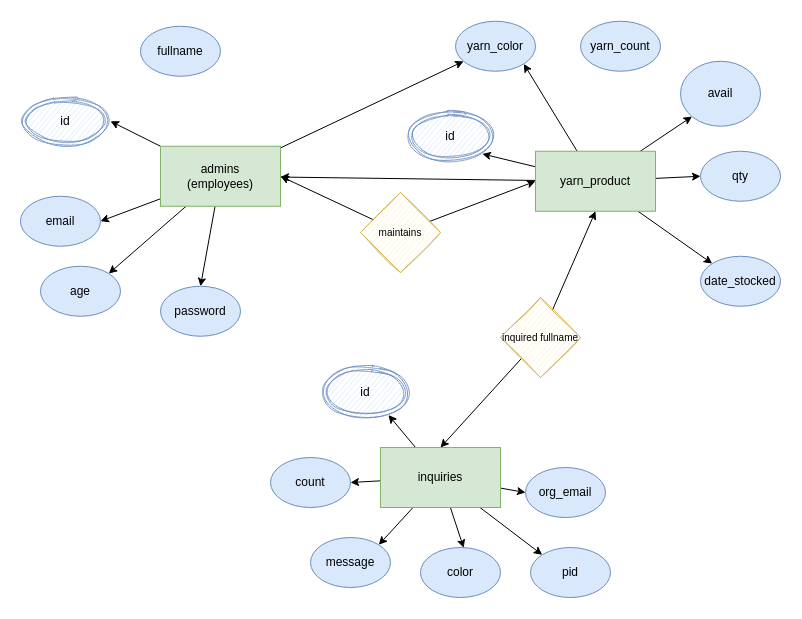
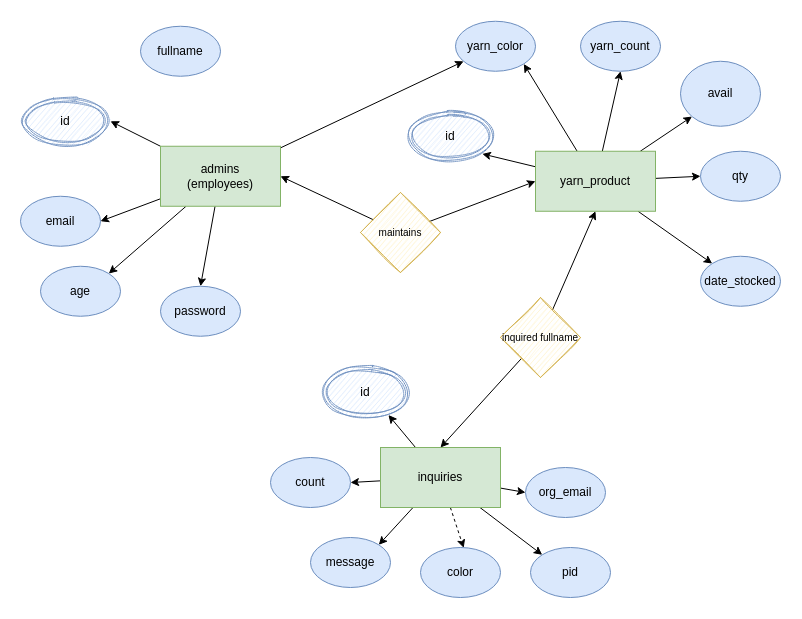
- <mxCell id="15" style="edgeStyle=none;rounded=0;orthogonalLoop=1;jettySize=auto;html=1;" edge="1" parent="1" source="19" target="7"><mxGeometry relative="1" as="geometry" /></mxCell>
+ <mxCell id="15" style="edgeStyle=none;rounded=0;orthogonalLoop=1;jettySize=auto;html=1;entryX=0.5;entryY=1;entryDx=0;entryDy=0;" edge="1" parent="1" source="19" target="31"><mxGeometry relative="1" as="geometry" /></mxCell>
- <mxCell id="21" style="edgeStyle=none;rounded=0;orthogonalLoop=1;jettySize=auto;html=1;entryX=0.54;entryY=0.008;entryDx=0;entryDy=0;entryPerimeter=0;" edge="1" parent="1" source="26" target="37"><mxGeometry relative="1" as="geometry" /></mxCell>
+ <mxCell id="21" style="edgeStyle=none;rounded=0;orthogonalLoop=1;jettySize=auto;html=1;entryX=0.54;entryY=0.008;entryDx=0;entryDy=0;entryPerimeter=0;dashed=1;" edge="1" parent="1" source="26" target="37"><mxGeometry relative="1" as="geometry" /></mxCell>
